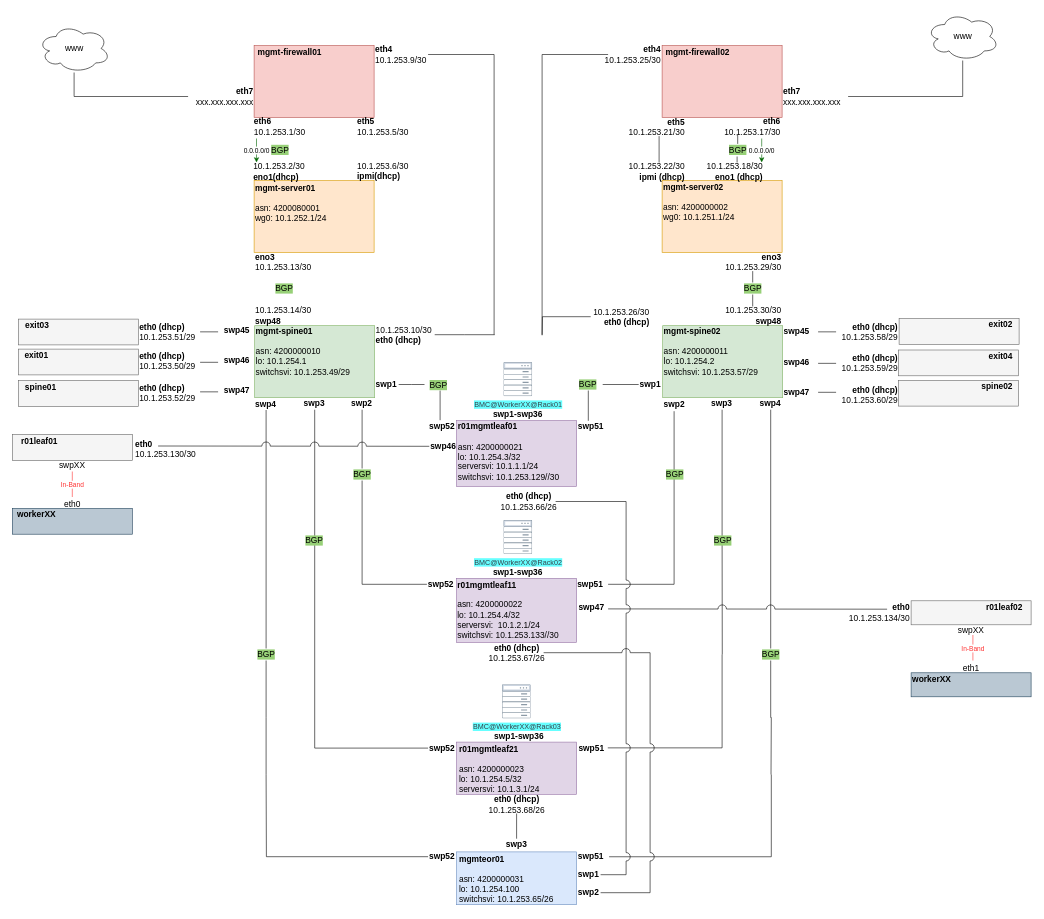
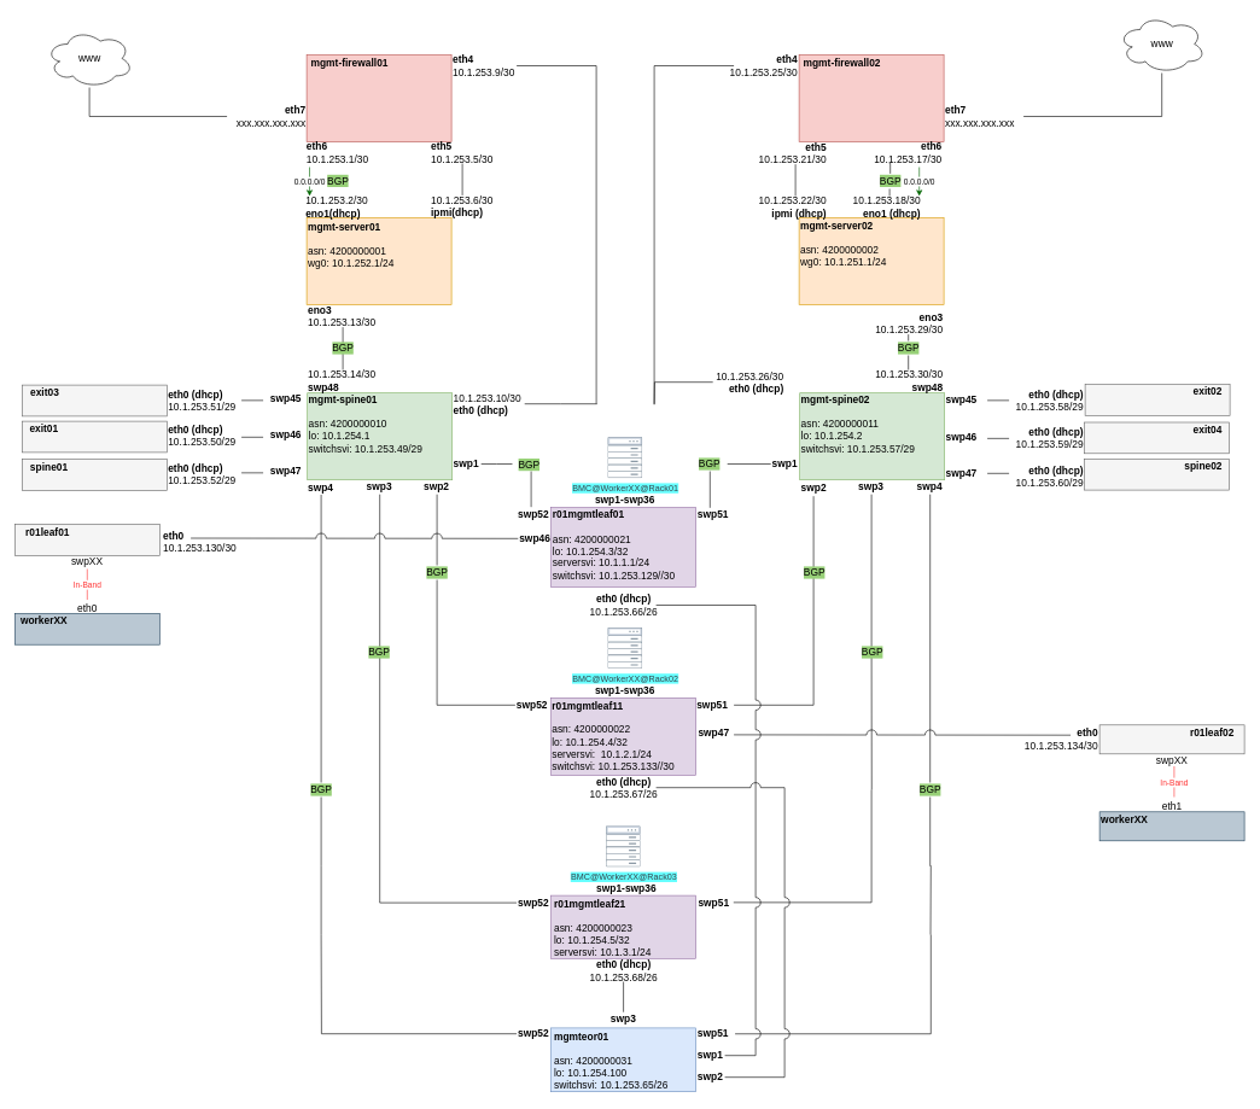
+ <mxCell id="33" style="edgeStyle=orthogonalEdgeStyle;rounded=0;orthogonalLoop=1;jettySize=auto;html=1;exitX=0.5;exitY=1;exitDx=0;exitDy=0;entryX=0.5;entryY=0;entryDx=0;entryDy=0;startArrow=none;startFill=0;endArrow=none;endFill=0;strokeColor=#000000;fontSize=14;" parent="1" source="34" target="48" edge="1"><mxGeometry relative="1" as="geometry" /></mxCell>
- <mxCell id="10" value="&lt;div&gt;mgmt-server01&lt;/div&gt;&lt;div&gt;&lt;span style=&quot;font-weight: normal&quot;&gt;&lt;br&gt;&lt;/span&gt;&lt;/div&gt;&lt;div&gt;&lt;span style=&quot;font-weight: normal&quot;&gt;asn: 4200080001&lt;/span&gt;&lt;/div&gt;&lt;div&gt;&lt;span style=&quot;font-weight: normal&quot;&gt;wg0: 10.1.252.1/24&lt;br&gt;&lt;/span&gt;&lt;/div&gt;" style="text;html=1;align=left;verticalAlign=middle;resizable=0;points=[];autosize=1;fontSize=14;fontStyle=1" parent="1" vertex="1"><mxGeometry x="423" y="303" width="130" height="70" as="geometry" /></mxCell>
+ <mxCell id="10" value="&lt;div&gt;mgmt-server01&lt;/div&gt;&lt;div&gt;&lt;span style=&quot;font-weight: normal&quot;&gt;&lt;br&gt;&lt;/span&gt;&lt;/div&gt;&lt;div&gt;&lt;span style=&quot;font-weight: normal&quot;&gt;asn: 4200000001&lt;/span&gt;&lt;/div&gt;&lt;div&gt;&lt;span style=&quot;font-weight: normal&quot;&gt;wg0: 10.1.252.1/24&lt;br&gt;&lt;/span&gt;&lt;/div&gt;" style="text;html=1;align=left;verticalAlign=middle;resizable=0;points=[];autosize=1;fontSize=14;fontStyle=1" parent="1" vertex="1"><mxGeometry x="423" y="303" width="130" height="70" as="geometry" /></mxCell>
- <mxCell id="58" value="&lt;b style=&quot;font-size: 14px&quot;&gt;eno3&lt;/b&gt;&lt;br style=&quot;font-size: 14px&quot;&gt;&lt;font style=&quot;font-size: 14px&quot;&gt;10.1.253.29/30&lt;/font&gt;" style="text;html=1;strokeColor=none;fillColor=none;align=right;verticalAlign=middle;whiteSpace=wrap;rounded=0;fontColor=#000000;fontSize=14;" parent="1" vertex="1"><mxGeometry x="1204" y="421" width="100" height="30" as="geometry" /></mxCell>
+ <mxCell id="58" value="&lt;b style=&quot;font-size: 14px&quot;&gt;eno3&lt;/b&gt;&lt;br style=&quot;font-size: 14px&quot;&gt;&lt;font style=&quot;font-size: 14px&quot;&gt;10.1.253.29/30&lt;/font&gt;" style="text;html=1;strokeColor=none;fillColor=none;align=right;verticalAlign=middle;whiteSpace=wrap;rounded=0;fontColor=#000000;fontSize=14;" parent="1" vertex="1"><mxGeometry x="1204" y="431" width="100" height="30" as="geometry" /></mxCell>
+ <mxCell id="55" style="edgeStyle=orthogonalEdgeStyle;rounded=0;orthogonalLoop=1;jettySize=auto;html=1;exitX=0.5;exitY=1;exitDx=0;exitDy=0;entryX=0.5;entryY=0;entryDx=0;entryDy=0;startArrow=none;startFill=0;endArrow=none;endFill=0;strokeColor=#000000;fontSize=14;" parent="1" source="56" target="59" edge="1"><mxGeometry relative="1" as="geometry" /></mxCell>
- <mxCell id="126" value="&lt;b&gt;eth&lt;span style=&quot;font-size: 14px&quot;&gt;0 (dhcp)&lt;/span&gt;&lt;br style=&quot;font-size: 14px&quot;&gt;&lt;/b&gt;&lt;font style=&quot;font-size: 14px&quot;&gt;10.1.&lt;span style=&quot;font-size: 14px&quot;&gt;253&lt;/span&gt;.&lt;span style=&quot;font-size: 14px&quot;&gt;66&lt;/span&gt;/26&lt;/font&gt;" style="text;html=1;strokeColor=none;fillColor=none;align=center;verticalAlign=middle;whiteSpace=wrap;rounded=0;fontColor=#000000;fontSize=14;" parent="1" vertex="1"><mxGeometry x="835.5" y="820" width="90" height="30" as="geometry" /></mxCell>
+ <mxCell id="126" value="&lt;b&gt;eth&lt;span style=&quot;font-size: 14px&quot;&gt;0 (dhcp)&lt;/span&gt;&lt;br style=&quot;font-size: 14px&quot;&gt;&lt;/b&gt;&lt;font style=&quot;font-size: 14px&quot;&gt;10.1.&lt;span style=&quot;font-size: 14px&quot;&gt;253&lt;/span&gt;.&lt;span style=&quot;font-size: 14px&quot;&gt;66&lt;/span&gt;/26&lt;/font&gt;" style="text;html=1;strokeColor=none;fillColor=none;align=center;verticalAlign=middle;whiteSpace=wrap;rounded=0;fontColor=#000000;fontSize=14;" parent="1" vertex="1"><mxGeometry x="815.5" y="820" width="90" height="30" as="geometry" /></mxCell>
